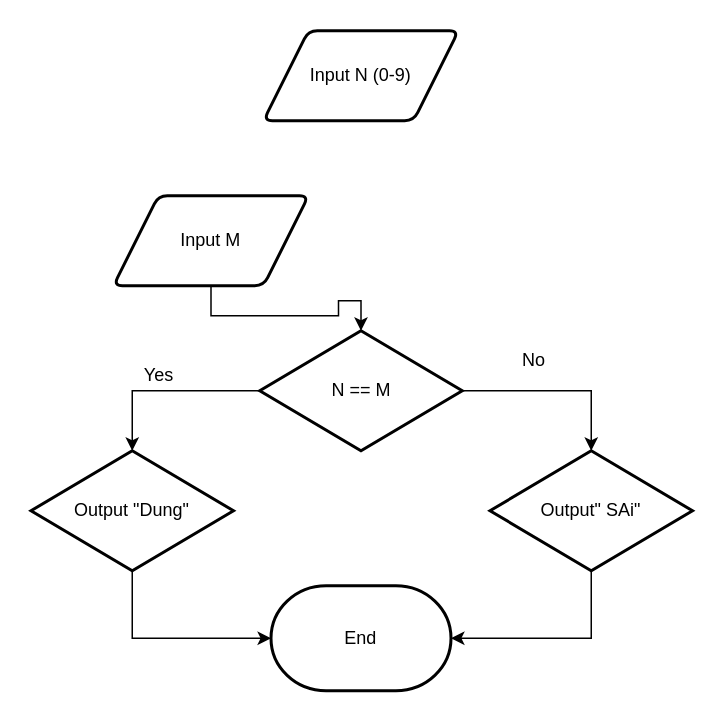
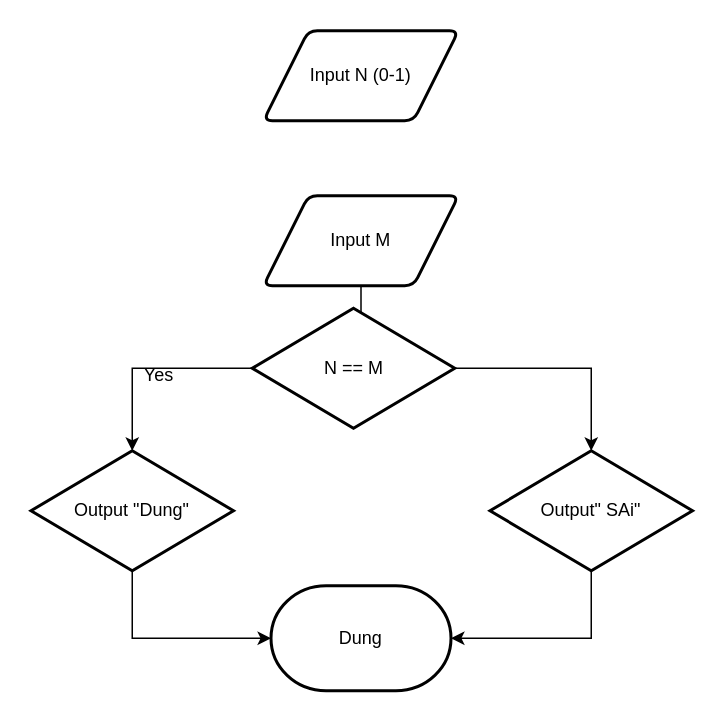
- <mxCell id="3" value="Input N (0-9)" style="shape=parallelogram;html=1;strokeWidth=2;perimeter=parallelogramPerimeter;whiteSpace=wrap;rounded=1;arcSize=12;size=0.23;" vertex="1" parent="1"><mxGeometry x="175" y="20" width="130" height="60" as="geometry" /></mxCell>
+ <mxCell id="3" value="Input N (0-1)" style="shape=parallelogram;html=1;strokeWidth=2;perimeter=parallelogramPerimeter;whiteSpace=wrap;rounded=1;arcSize=12;size=0.23;" vertex="1" parent="1"><mxGeometry x="175" y="20" width="130" height="60" as="geometry" /></mxCell>
- <mxCell id="5" value="Input M" style="shape=parallelogram;html=1;strokeWidth=2;perimeter=parallelogramPerimeter;whiteSpace=wrap;rounded=1;arcSize=12;size=0.23;" vertex="1" parent="1"><mxGeometry x="75" y="130" width="130" height="60" as="geometry" /></mxCell>
+ <mxCell id="5" value="Input M" style="shape=parallelogram;html=1;strokeWidth=2;perimeter=parallelogramPerimeter;whiteSpace=wrap;rounded=1;arcSize=12;size=0.23;" vertex="1" parent="1"><mxGeometry x="175" y="130" width="130" height="60" as="geometry" /></mxCell>
- <mxCell id="14" value="No" style="text;html=1;align=center;verticalAlign=middle;resizable=0;points=[];autosize=1;" vertex="1" parent="1"><mxGeometry x="340" y="230" width="30" height="20" as="geometry" /></mxCell>
- <mxCell id="8" value="N == M" style="strokeWidth=2;html=1;shape=mxgraph.flowchart.decision;whiteSpace=wrap;" vertex="1" parent="1"><mxGeometry x="172.5" y="220" width="135" height="80" as="geometry" /></mxCell>
+ <mxCell id="8" value="N == M" style="strokeWidth=2;html=1;shape=mxgraph.flowchart.decision;whiteSpace=wrap;" vertex="1" parent="1"><mxGeometry x="167.5" y="205" width="135" height="80" as="geometry" /></mxCell>
- <mxCell id="2" value="End" style="strokeWidth=2;html=1;shape=mxgraph.flowchart.terminator;whiteSpace=wrap;" vertex="1" parent="1"><mxGeometry x="180" y="390" width="120" height="70" as="geometry" /></mxCell>
+ <mxCell id="2" value="Dung" style="strokeWidth=2;html=1;shape=mxgraph.flowchart.terminator;whiteSpace=wrap;" vertex="1" parent="1"><mxGeometry x="180" y="390" width="120" height="70" as="geometry" /></mxCell>
